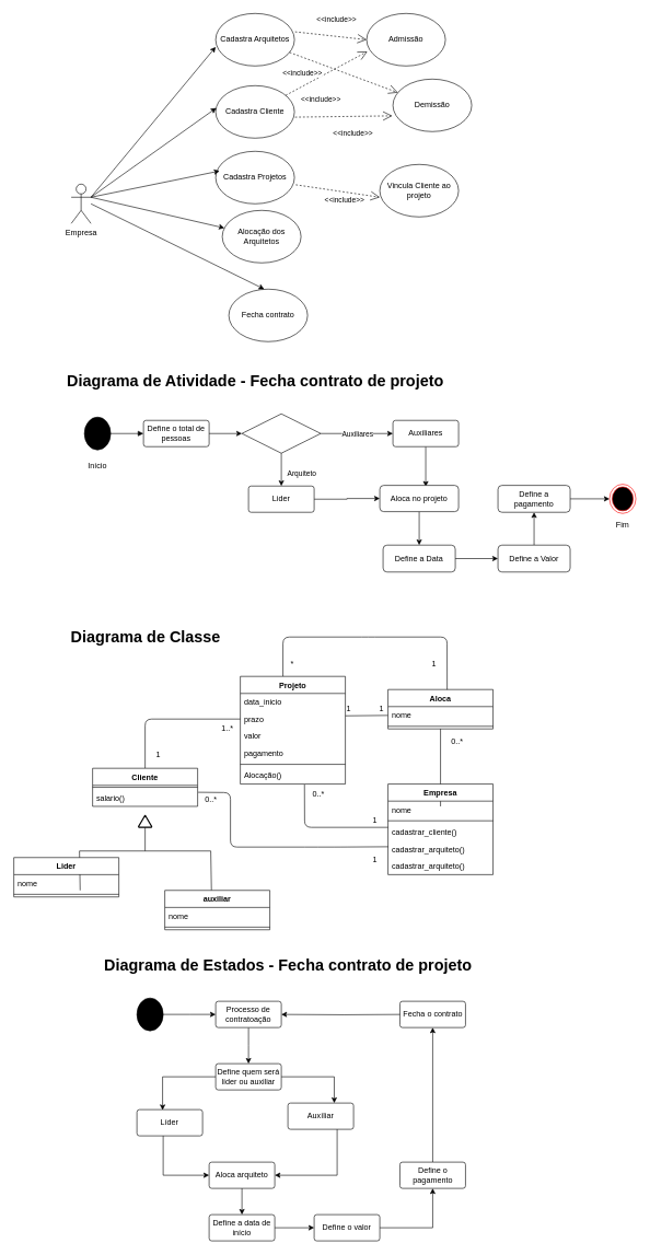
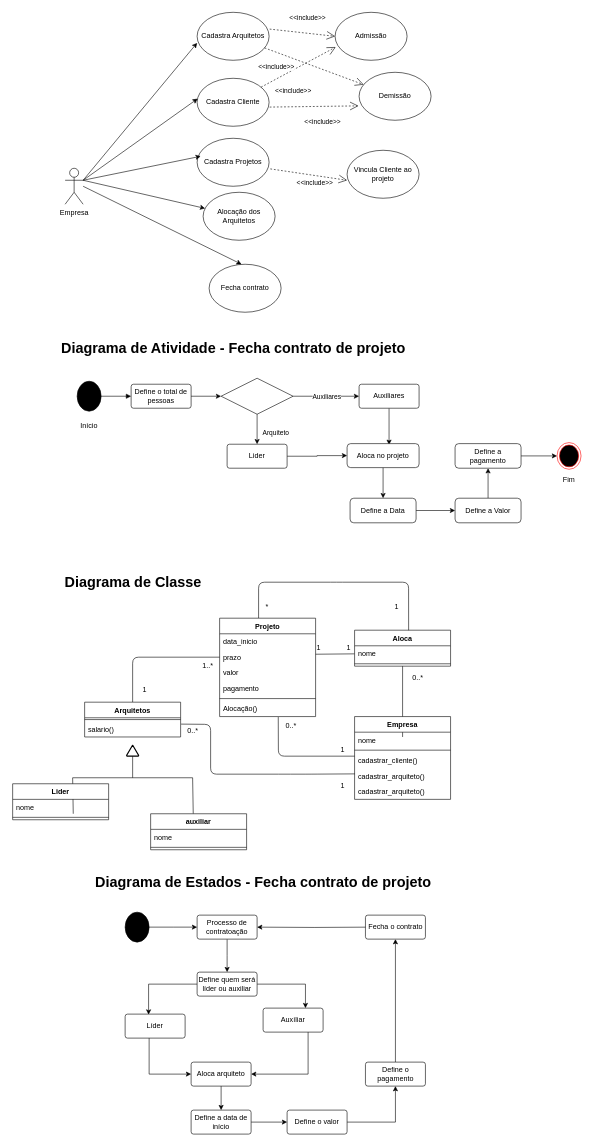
- <mxCell id="80" value="Cliente" style="swimlane;fontStyle=1;align=center;verticalAlign=top;childLayout=stackLayout;horizontal=1;startSize=26;horizontalStack=0;resizeParent=1;resizeParentMax=0;resizeLast=0;collapsible=1;marginBottom=0;" vertex="1" parent="1"><mxGeometry x="140.5" y="1170" width="160" height="58" as="geometry" /></mxCell>
+ <mxCell id="80" value="Arquitetos" style="swimlane;fontStyle=1;align=center;verticalAlign=top;childLayout=stackLayout;horizontal=1;startSize=26;horizontalStack=0;resizeParent=1;resizeParentMax=0;resizeLast=0;collapsible=1;marginBottom=0;" vertex="1" parent="1"><mxGeometry x="140.5" y="1170" width="160" height="58" as="geometry" /></mxCell>
